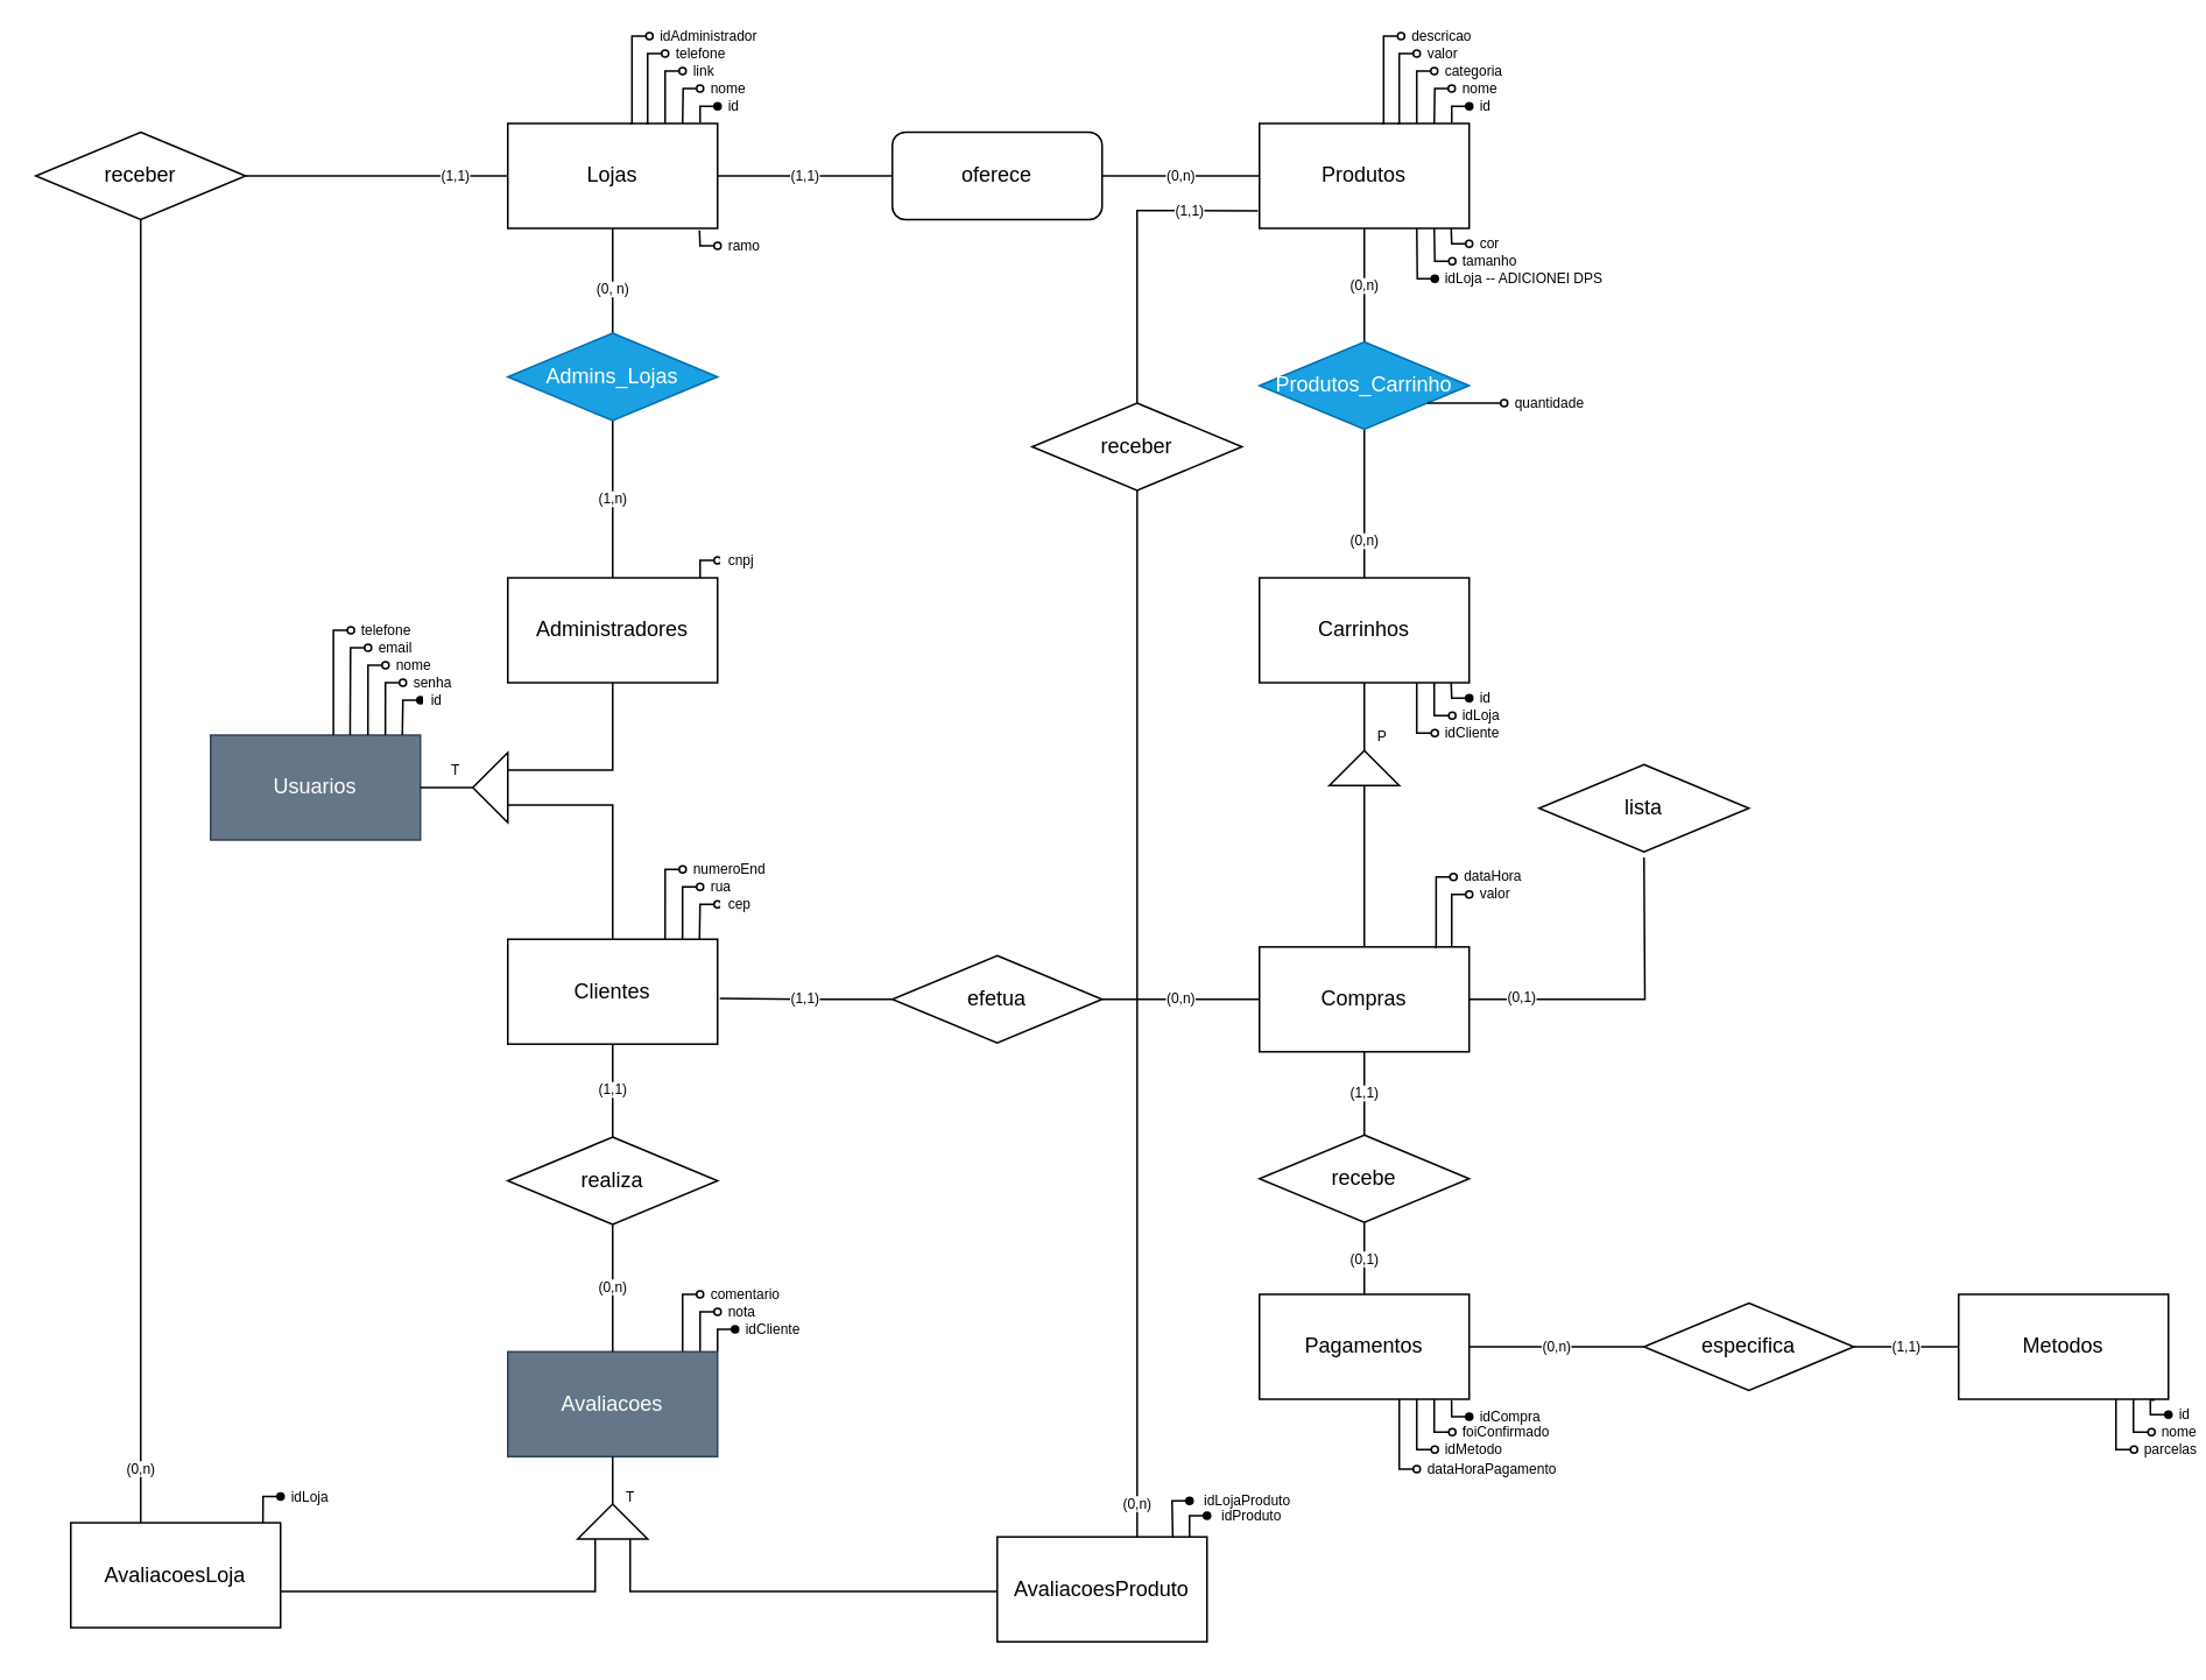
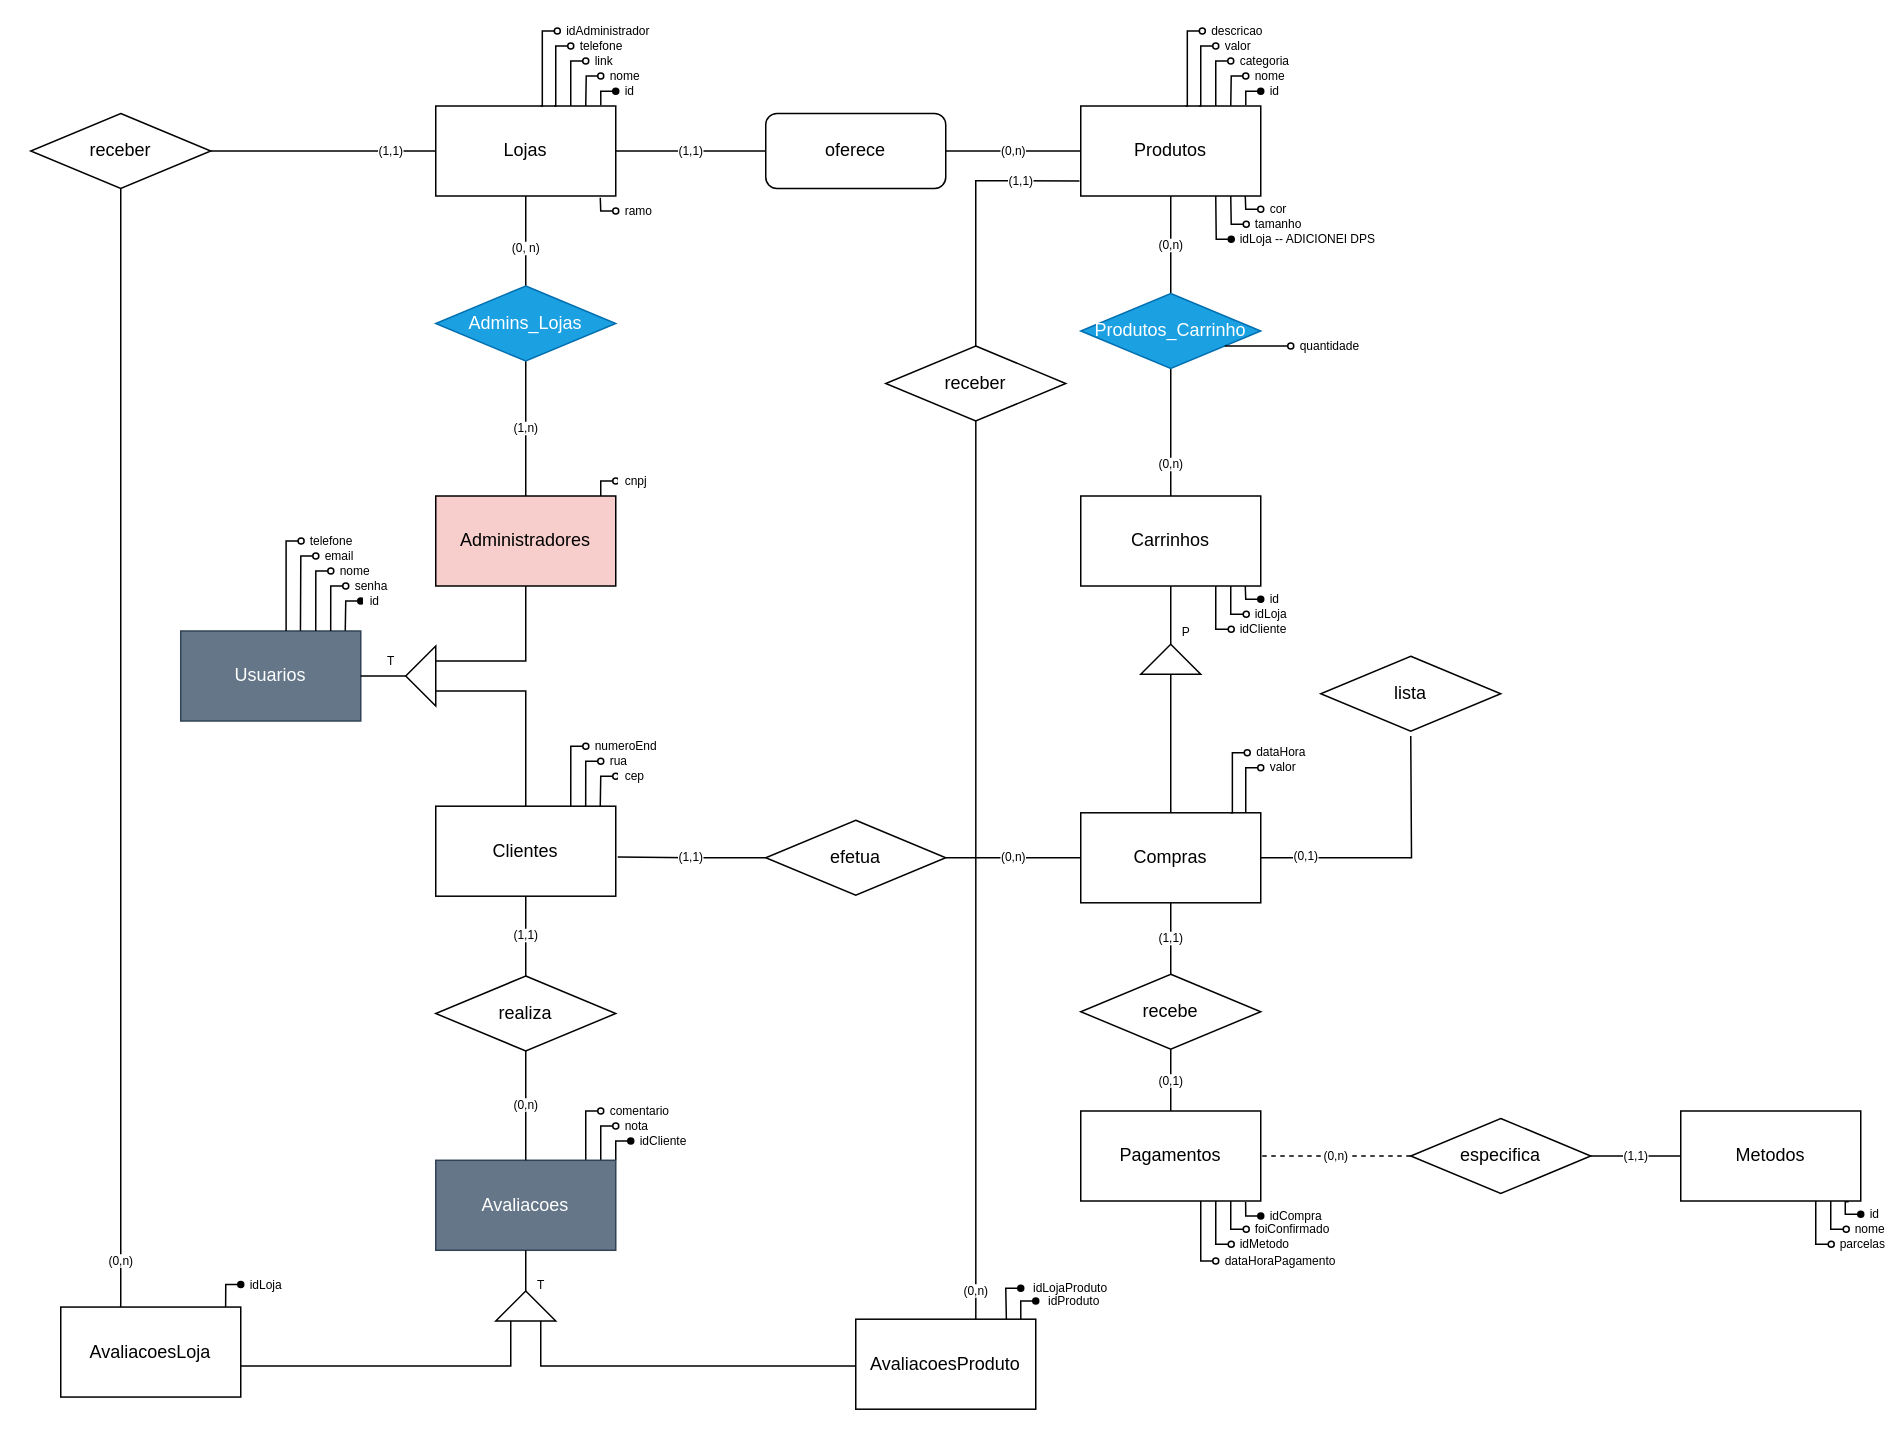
- <mxCell id="102" value="Administradores" style="rounded=0;whiteSpace=wrap;html=1;" parent="1" vertex="1"><mxGeometry x="290" y="330" width="120" height="60" as="geometry" /></mxCell>
+ <mxCell id="102" value="Administradores" style="rounded=0;whiteSpace=wrap;html=1;fillColor=#f8cecc;" parent="1" vertex="1"><mxGeometry x="290" y="330" width="120" height="60" as="geometry" /></mxCell>
- <mxCell id="72" value="(0,n)" style="edgeStyle=orthogonalEdgeStyle;rounded=0;jumpSize=5;html=1;entryX=1;entryY=0.5;entryDx=0;entryDy=0;fontSize=8;endArrow=none;endFill=0;" parent="1" source="70" target="81" edge="1"><mxGeometry relative="1" as="geometry" /></mxCell>
+ <mxCell id="72" value="(0,n)" style="edgeStyle=orthogonalEdgeStyle;rounded=0;jumpSize=5;html=1;entryX=1;entryY=0.5;entryDx=0;entryDy=0;fontSize=8;endArrow=none;endFill=0;dashed=1;" parent="1" source="70" target="81" edge="1"><mxGeometry relative="1" as="geometry" /></mxCell>
